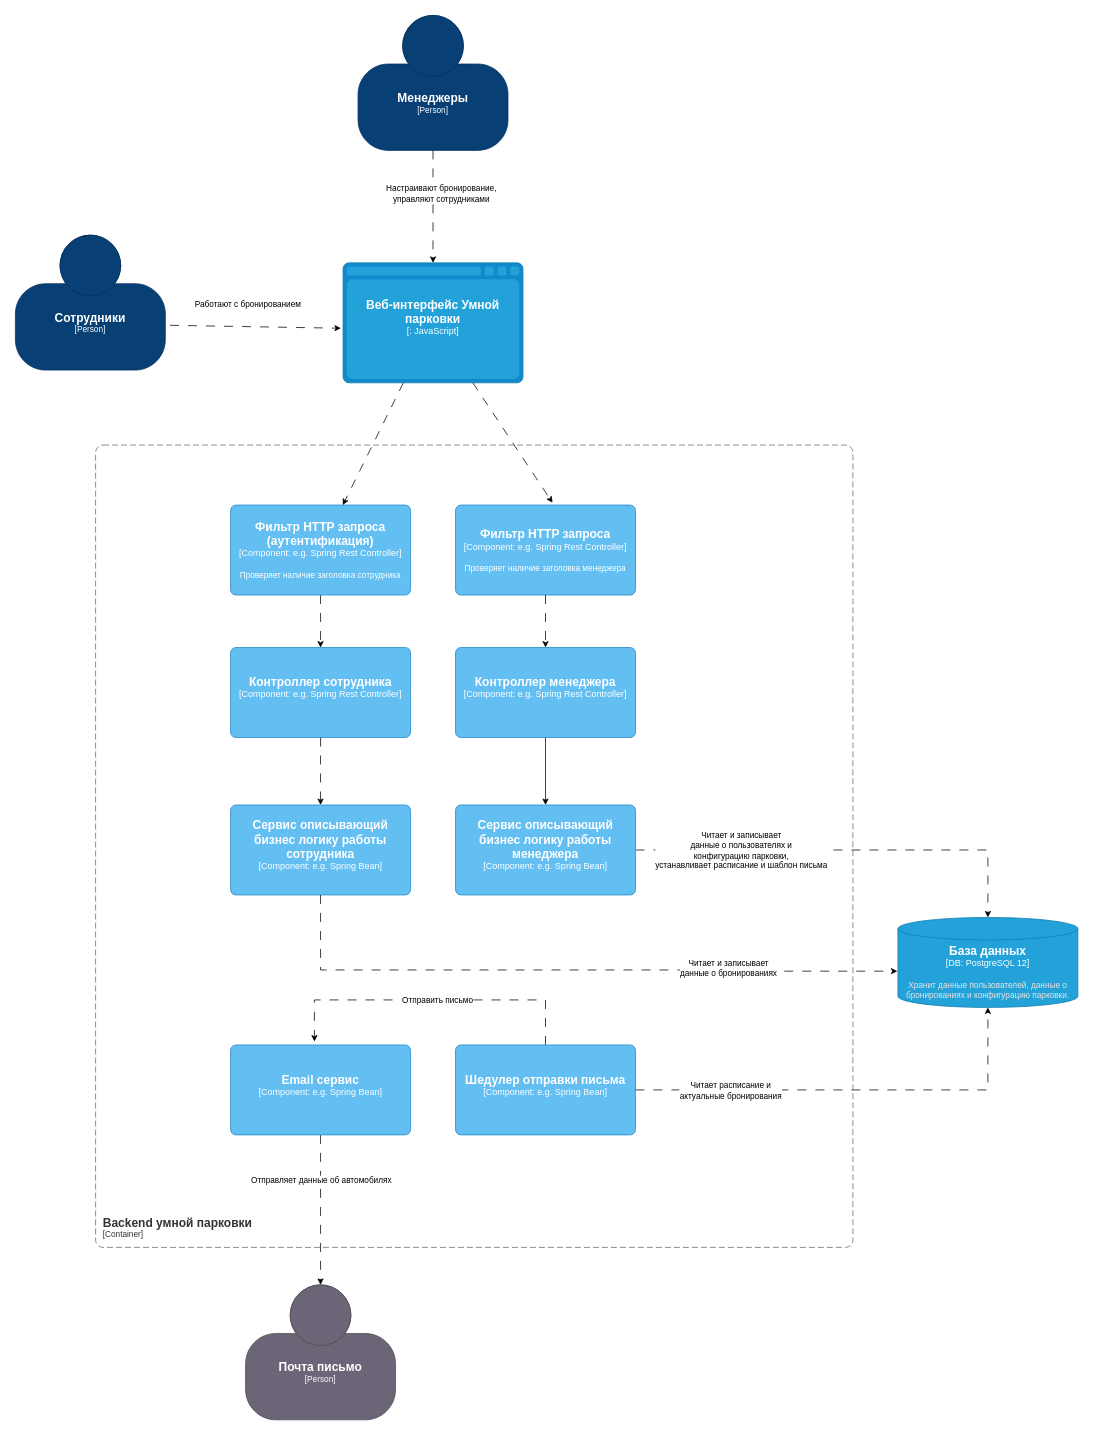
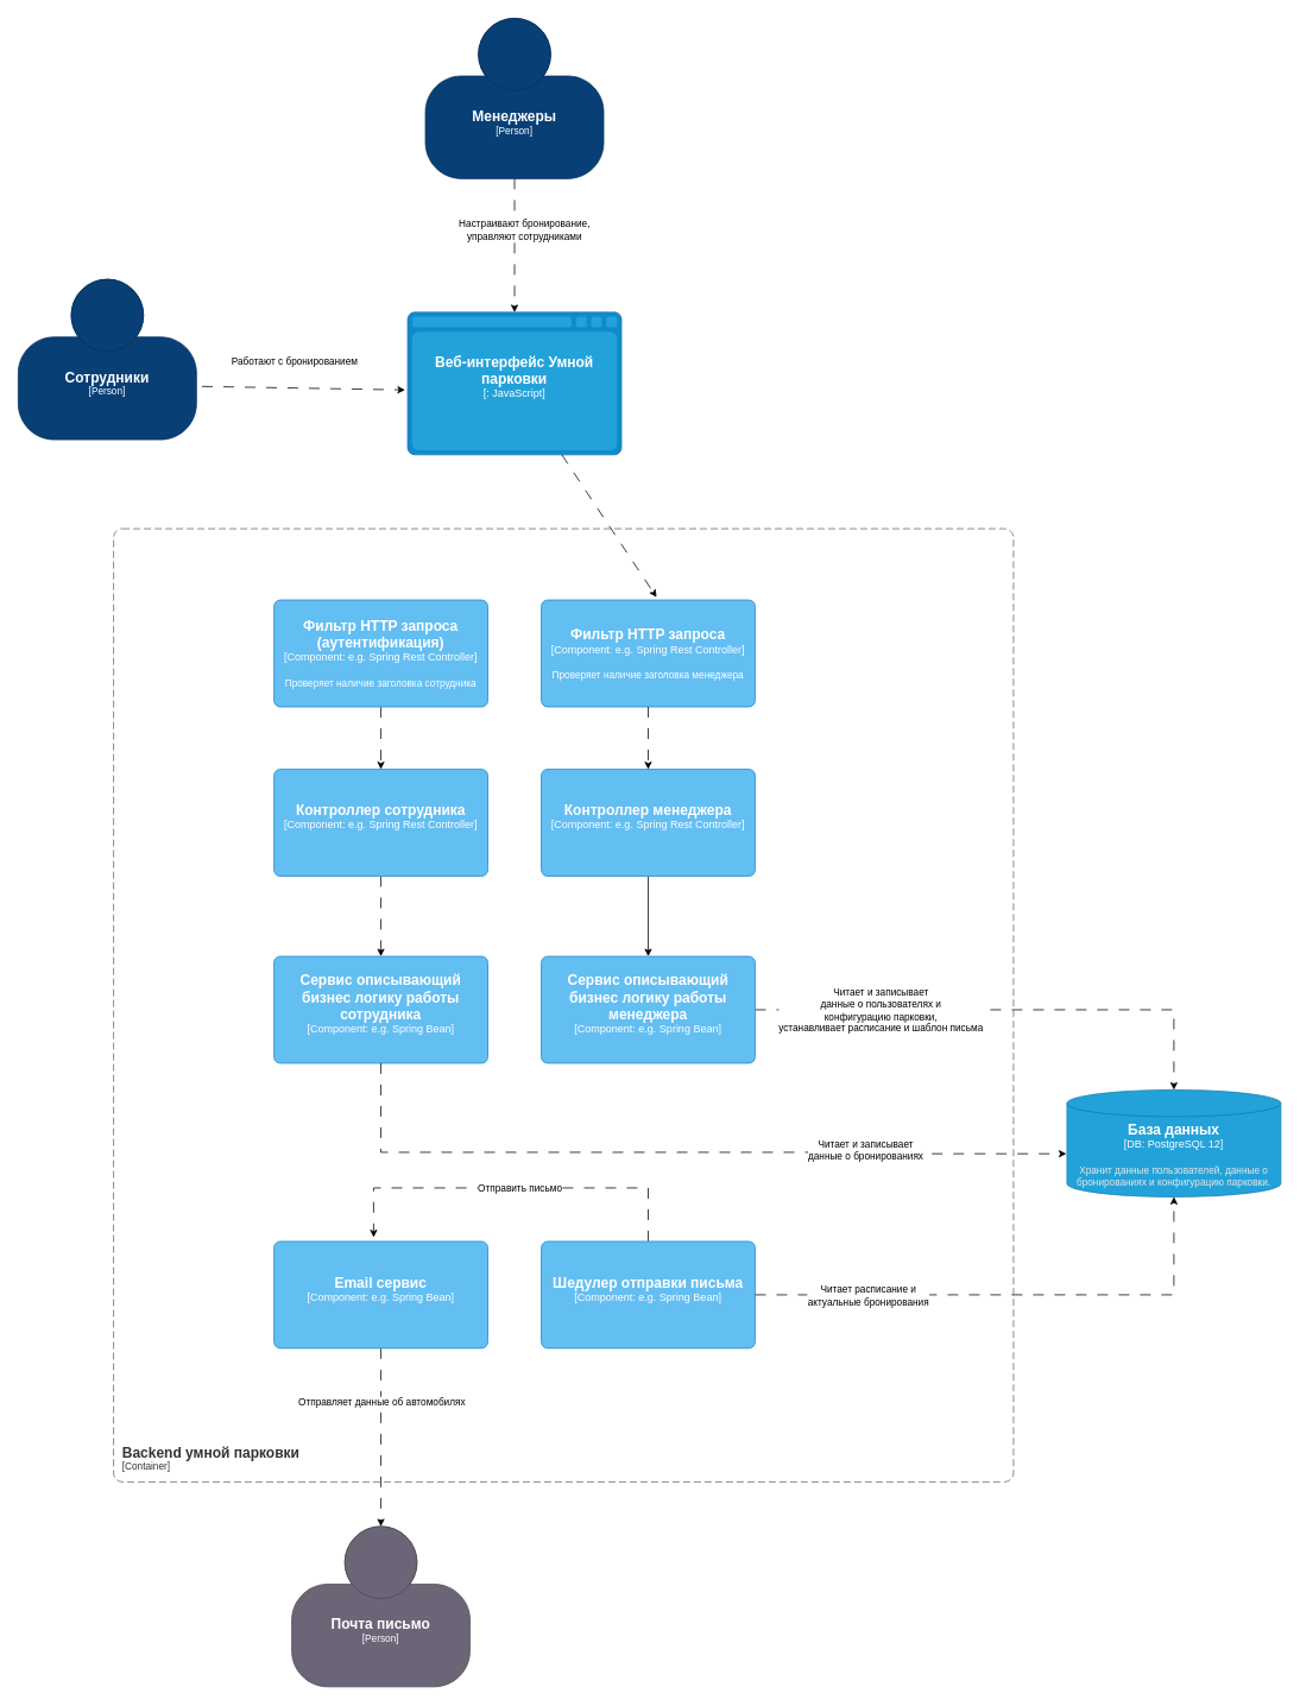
- <mxCell id="31" style="rounded=0;orthogonalLoop=1;jettySize=auto;html=1;dashed=1;dashPattern=12 12;" edge="1" parent="1" source="32" target="17"><mxGeometry relative="1" as="geometry" /></mxCell>
